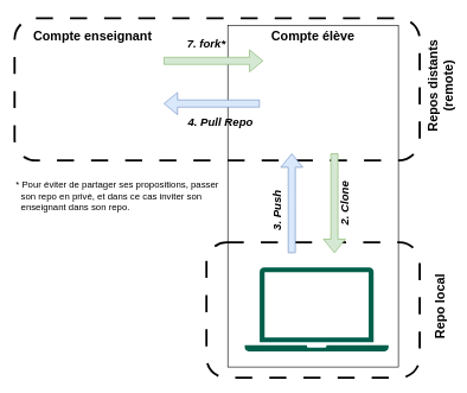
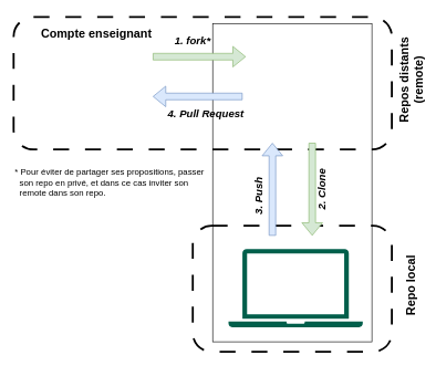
- <mxCell id="13" value="Compte enseignant" style="text;html=1;align=center;verticalAlign=middle;whiteSpace=wrap;rounded=0;fontSize=18;fontStyle=1" vertex="1" parent="1"><mxGeometry x="30" y="35" width="200" height="30" as="geometry" /></mxCell>
+ <mxCell id="13" value="Compte enseignant" style="text;html=1;align=center;verticalAlign=middle;whiteSpace=wrap;rounded=0;fontSize=18;fontStyle=1" vertex="1" parent="1"><mxGeometry x="45" y="35" width="200" height="30" as="geometry" /></mxCell>
- <mxCell id="14" value="Compte élève" style="text;html=1;align=center;verticalAlign=middle;whiteSpace=wrap;rounded=0;fontSize=18;fontStyle=1" vertex="1" parent="1"><mxGeometry x="340" y="35" width="200" height="30" as="geometry" /></mxCell>
- <mxCell id="17" value="7. fork*" style="text;html=1;align=center;verticalAlign=middle;whiteSpace=wrap;rounded=0;fontSize=16;fontStyle=3" vertex="1" parent="1"><mxGeometry x="260" y="45" width="60" height="30" as="geometry" /></mxCell>
+ <mxCell id="17" value="1. fork*" style="text;html=1;align=center;verticalAlign=middle;whiteSpace=wrap;rounded=0;fontSize=16;fontStyle=3" vertex="1" parent="1"><mxGeometry x="260" y="45" width="60" height="30" as="geometry" /></mxCell>
- <mxCell id="18" value="4. Pull Repo" style="text;html=1;align=center;verticalAlign=middle;whiteSpace=wrap;rounded=0;fontSize=16;fontStyle=3" vertex="1" parent="1"><mxGeometry x="250" y="155" width="120" height="30" as="geometry" /></mxCell>
+ <mxCell id="18" value="4. Pull Request" style="text;html=1;align=center;verticalAlign=middle;whiteSpace=wrap;rounded=0;fontSize=16;fontStyle=3" vertex="1" parent="1"><mxGeometry x="250" y="155" width="120" height="30" as="geometry" /></mxCell>
- <mxCell id="21" value="&lt;div style=&quot;font-size: 13px;&quot;&gt;&lt;span style=&quot;background-color: initial; font-size: 13px;&quot;&gt;* Pour éviter de partager ses propositions, passer&amp;nbsp;&lt;/span&gt;&lt;/div&gt;&lt;div style=&quot;font-size: 13px;&quot;&gt;&lt;span style=&quot;background-color: initial; font-size: 13px;&quot;&gt;&amp;nbsp; son repo en privé,&amp;nbsp;&lt;/span&gt;&lt;span style=&quot;background-color: initial; font-size: 13px;&quot;&gt;et dans ce cas inviter son&lt;/span&gt;&lt;/div&gt;&lt;div style=&quot;font-size: 13px;&quot;&gt;&lt;span style=&quot;background-color: initial; font-size: 13px;&quot;&gt;&amp;nbsp; enseignant dans son repo.&lt;/span&gt;&lt;/div&gt;" style="text;html=1;align=left;verticalAlign=middle;resizable=0;points=[];autosize=1;strokeColor=none;fillColor=none;fontSize=13;" vertex="1" parent="1"><mxGeometry x="20" y="245" width="310" height="60" as="geometry" /></mxCell>
+ <mxCell id="21" value="&lt;div style=&quot;font-size: 13px;&quot;&gt;&lt;span style=&quot;background-color: initial; font-size: 13px;&quot;&gt;* Pour éviter de partager ses propositions, passer&amp;nbsp;&lt;/span&gt;&lt;/div&gt;&lt;div style=&quot;font-size: 13px;&quot;&gt;&lt;span style=&quot;background-color: initial; font-size: 13px;&quot;&gt;&amp;nbsp; son repo en privé,&amp;nbsp;&lt;/span&gt;&lt;span style=&quot;background-color: initial; font-size: 13px;&quot;&gt;et dans ce cas inviter son&lt;/span&gt;&lt;/div&gt;&lt;div style=&quot;font-size: 13px;&quot;&gt;&lt;span style=&quot;background-color: initial; font-size: 13px;&quot;&gt;&amp;nbsp; remote dans son repo.&lt;/span&gt;&lt;/div&gt;" style="text;html=1;align=left;verticalAlign=middle;resizable=0;points=[];autosize=1;strokeColor=none;fillColor=none;fontSize=13;" vertex="1" parent="1"><mxGeometry x="20" y="245" width="310" height="60" as="geometry" /></mxCell>
